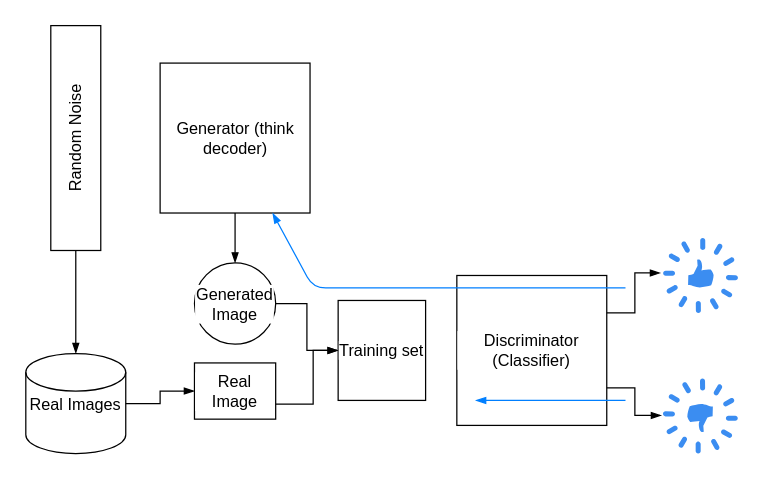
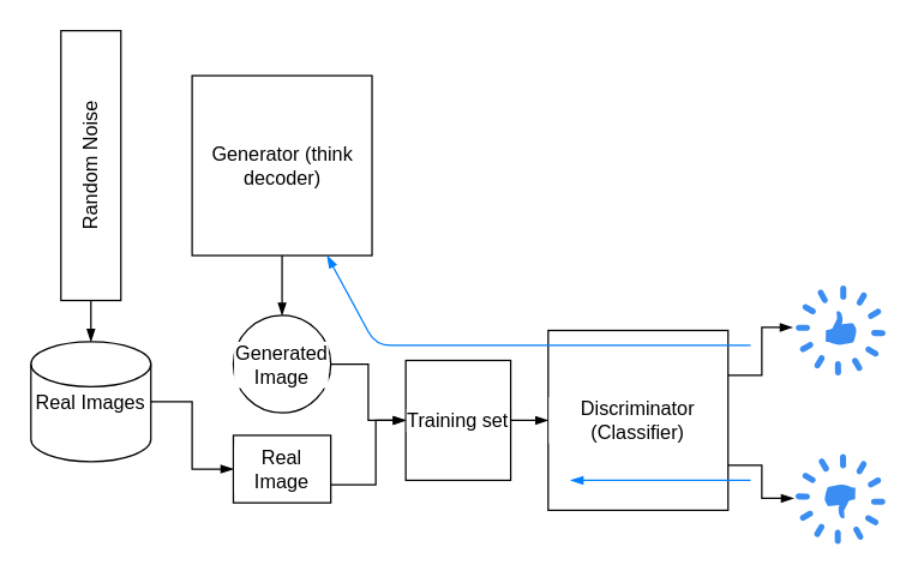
+ <mxCell id="12" style="edgeStyle=orthogonalEdgeStyle;rounded=0;orthogonalLoop=1;jettySize=auto;html=1;entryX=0;entryY=0.5;entryDx=0;entryDy=0;labelBackgroundColor=#ffffff;endArrow=blockThin;endFill=1;strokeColor=#000000;fontSize=13;fontColor=#000000;" edge="1" parent="1" source="13" target="16"><mxGeometry relative="1" as="geometry" /></mxCell>
- <mxCell id="7" value="Real Images" style="shape=cylinder2;whiteSpace=wrap;html=1;boundedLbl=1;backgroundOutline=1;size=15;shadow=0;labelBackgroundColor=#ffffff;strokeColor=#000000;strokeWidth=1;fillColor=none;fontSize=13;fontColor=#000000;" vertex="1" parent="1"><mxGeometry x="20" y="282.5" width="80" height="80" as="geometry" /></mxCell>
+ <mxCell id="7" value="Real Images" style="shape=cylinder2;whiteSpace=wrap;html=1;boundedLbl=1;backgroundOutline=1;size=15;shadow=0;labelBackgroundColor=#ffffff;strokeColor=#000000;strokeWidth=1;fillColor=none;fontSize=13;fontColor=#000000;" vertex="1" parent="1"><mxGeometry x="20" y="227.5" width="80" height="80" as="geometry" /></mxCell>
